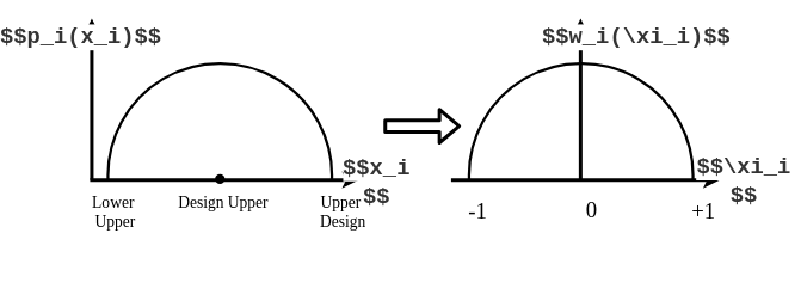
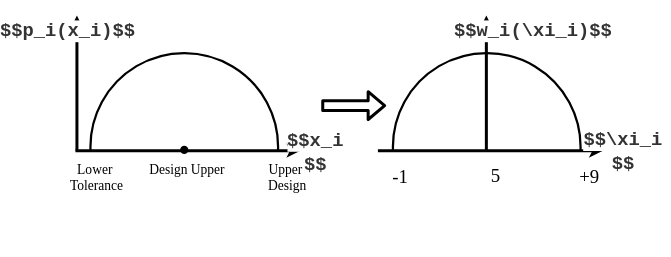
- <mxCell id="11" value="&lt;p style=&quot;font-size: 18px;&quot;&gt;&lt;font style=&quot;font-size: 18px;&quot;&gt;Lower&amp;nbsp;&lt;br style=&quot;font-size: 18px;&quot;&gt;&lt;/font&gt;&lt;font style=&quot;font-size: 18px;&quot;&gt;Upper&lt;/font&gt;&lt;/p&gt;" style="text;html=1;strokeColor=none;fillColor=none;align=center;verticalAlign=top;rounded=0;fontSize=18;fontFamily=Times New Roman;spacing=0;whiteSpace=wrap;fontStyle=0" parent="1" vertex="1"><mxGeometry x="20" y="191.5" width="177" height="67" as="geometry" /></mxCell>
+ <mxCell id="11" value="&lt;p style=&quot;font-size: 18px;&quot;&gt;&lt;font style=&quot;font-size: 18px;&quot;&gt;Lower&amp;nbsp;&lt;br style=&quot;font-size: 18px;&quot;&gt;&lt;/font&gt;&lt;font style=&quot;font-size: 18px;&quot;&gt;Tolerance&lt;/font&gt;&lt;/p&gt;" style="text;html=1;strokeColor=none;fillColor=none;align=center;verticalAlign=top;rounded=0;fontSize=18;fontFamily=Times New Roman;spacing=0;whiteSpace=wrap;fontStyle=0" parent="1" vertex="1"><mxGeometry x="20" y="191.5" width="177" height="67" as="geometry" /></mxCell>
- <mxCell id="12" value="&lt;h1 style=&quot;font-size: 25px;&quot;&gt;&lt;font face=&quot;Times New Roman&quot; style=&quot;font-size: 25px; font-weight: normal;&quot;&gt;0&lt;/font&gt;&lt;/h1&gt;" style="text;html=1;strokeColor=none;fillColor=none;align=center;verticalAlign=middle;whiteSpace=wrap;rounded=0;fontSize=25;fontStyle=0" parent="1" vertex="1"><mxGeometry x="553" y="223" width="174" height="20" as="geometry" /></mxCell>
+ <mxCell id="12" value="&lt;h1 style=&quot;font-size: 25px;&quot;&gt;&lt;font face=&quot;Times New Roman&quot; style=&quot;font-size: 25px; font-weight: normal;&quot;&gt;5&lt;/font&gt;&lt;/h1&gt;" style="text;html=1;strokeColor=none;fillColor=none;align=center;verticalAlign=middle;whiteSpace=wrap;rounded=0;fontSize=25;fontStyle=0" parent="1" vertex="1"><mxGeometry x="553" y="223" width="174" height="20" as="geometry" /></mxCell>
- <mxCell id="13" value="&lt;h1 style=&quot;font-size: 25px;&quot;&gt;&lt;font face=&quot;Times New Roman&quot; style=&quot;font-size: 25px; font-weight: normal;&quot;&gt;+1&lt;/font&gt;&lt;/h1&gt;" style="text;html=1;strokeColor=none;fillColor=none;align=center;verticalAlign=middle;whiteSpace=wrap;rounded=0;fontSize=25;fontStyle=0" parent="1" vertex="1"><mxGeometry x="678" y="223.5" width="174" height="20" as="geometry" /></mxCell>
+ <mxCell id="13" value="&lt;h1 style=&quot;font-size: 25px;&quot;&gt;&lt;font face=&quot;Times New Roman&quot; style=&quot;font-size: 25px; font-weight: normal;&quot;&gt;+9&lt;/font&gt;&lt;/h1&gt;" style="text;html=1;strokeColor=none;fillColor=none;align=center;verticalAlign=middle;whiteSpace=wrap;rounded=0;fontSize=25;fontStyle=0" parent="1" vertex="1"><mxGeometry x="678" y="223.5" width="174" height="20" as="geometry" /></mxCell>
